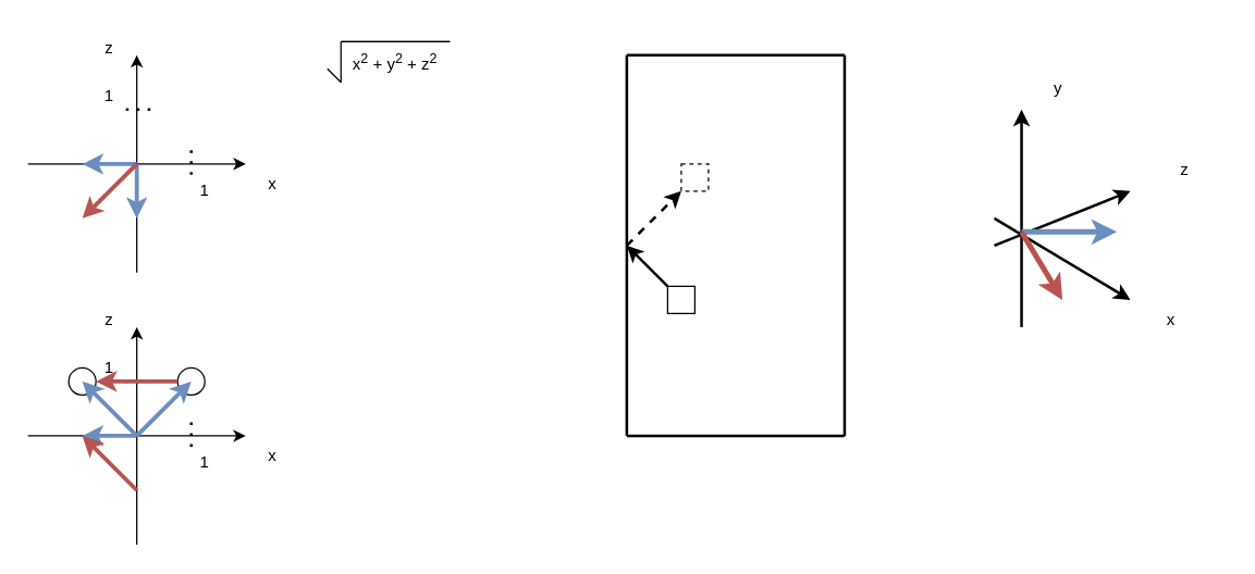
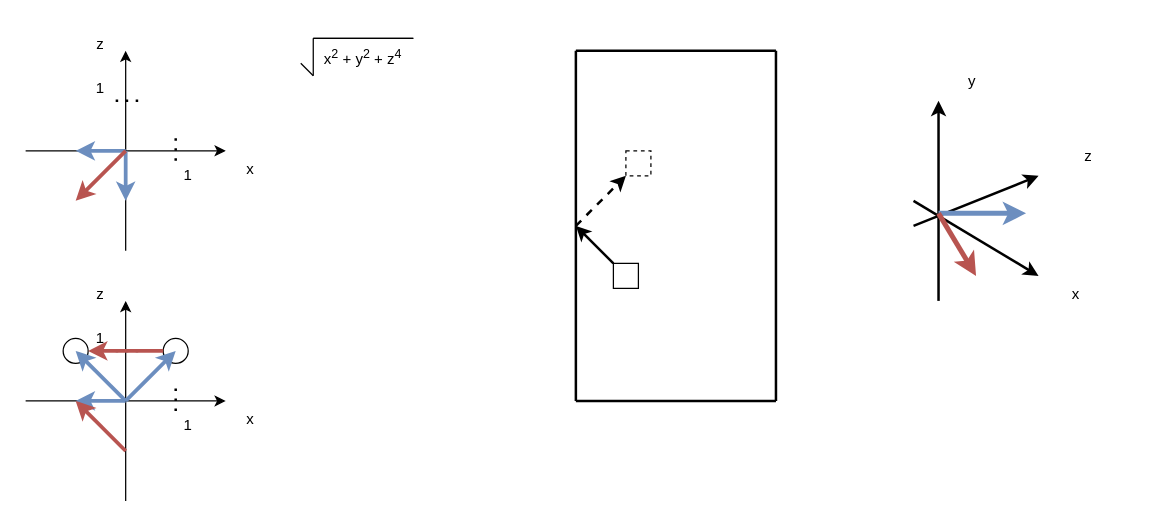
- <mxCell id="11" value="x&lt;sup&gt;2&lt;/sup&gt; + y&lt;sup&gt;2&lt;/sup&gt; + z&lt;sup&gt;2&lt;/sup&gt;" style="text;html=1;strokeColor=none;fillColor=none;align=center;verticalAlign=middle;whiteSpace=wrap;rounded=0;" parent="1" vertex="1"><mxGeometry x="250" y="30" width="80" height="30" as="geometry" /></mxCell>
+ <mxCell id="11" value="x&lt;sup&gt;2&lt;/sup&gt; + y&lt;sup&gt;2&lt;/sup&gt; + z&lt;sup&gt;4&lt;/sup&gt;" style="text;html=1;strokeColor=none;fillColor=none;align=center;verticalAlign=middle;whiteSpace=wrap;rounded=0;" parent="1" vertex="1"><mxGeometry x="250" y="30" width="80" height="30" as="geometry" /></mxCell>
